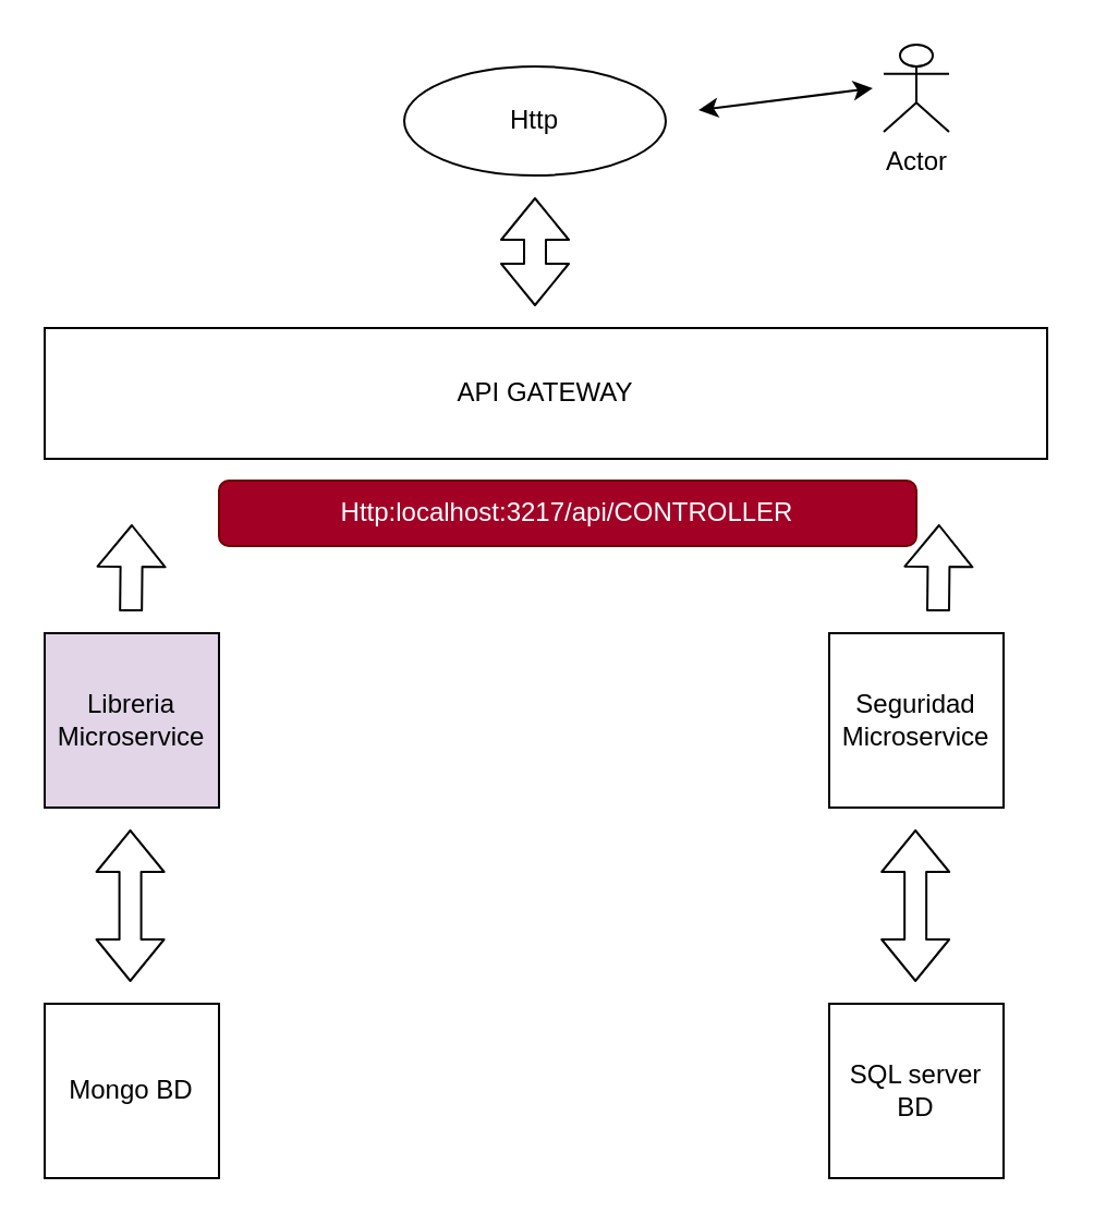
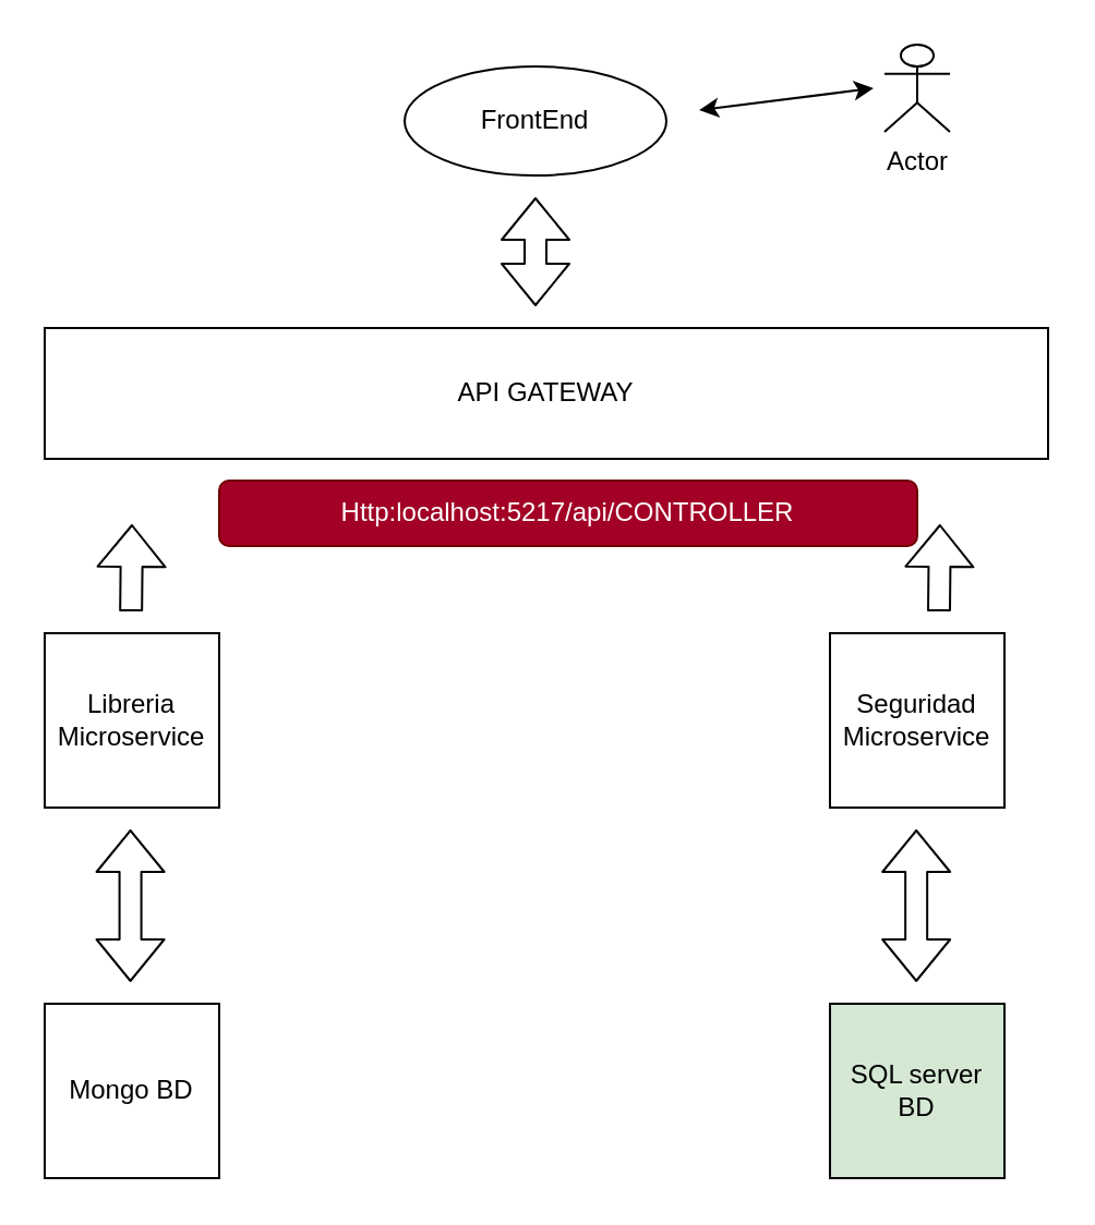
- <mxCell id="11" value="Http" style="ellipse;whiteSpace=wrap;html=1;" vertex="1" parent="1"><mxGeometry x="185" y="30" width="120" height="50" as="geometry" /></mxCell>
+ <mxCell id="11" value="FrontEnd" style="ellipse;whiteSpace=wrap;html=1;" vertex="1" parent="1"><mxGeometry x="185" y="30" width="120" height="50" as="geometry" /></mxCell>
- <mxCell id="15" value="Http:localhost:3217/api/CONTROLLER" style="text;html=1;strokeColor=#6F0000;fillColor=#a20025;align=center;verticalAlign=middle;whiteSpace=wrap;rounded=1;fontColor=#ffffff;gradientColor=none;shadow=0;glass=0;" vertex="1" parent="1"><mxGeometry x="100" y="220" width="320" height="30" as="geometry" /></mxCell>
+ <mxCell id="15" value="Http:localhost:5217/api/CONTROLLER" style="text;html=1;strokeColor=#6F0000;fillColor=#a20025;align=center;verticalAlign=middle;whiteSpace=wrap;rounded=1;fontColor=#ffffff;gradientColor=none;shadow=0;glass=0;" vertex="1" parent="1"><mxGeometry x="100" y="220" width="320" height="30" as="geometry" /></mxCell>
- <mxCell id="3" value="Libreria&lt;br&gt;Microservice" style="whiteSpace=wrap;html=1;aspect=fixed;fillColor=#e1d5e7;" vertex="1" parent="1"><mxGeometry x="20" y="290" width="80" height="80" as="geometry" /></mxCell>
+ <mxCell id="3" value="Libreria&lt;br&gt;Microservice" style="whiteSpace=wrap;html=1;aspect=fixed;" vertex="1" parent="1"><mxGeometry x="20" y="290" width="80" height="80" as="geometry" /></mxCell>
- <mxCell id="6" value="SQL server BD" style="whiteSpace=wrap;html=1;aspect=fixed;" vertex="1" parent="1"><mxGeometry x="380" y="460" width="80" height="80" as="geometry" /></mxCell>
+ <mxCell id="6" value="SQL server BD" style="whiteSpace=wrap;html=1;aspect=fixed;fillColor=#d5e8d4;" vertex="1" parent="1"><mxGeometry x="380" y="460" width="80" height="80" as="geometry" /></mxCell>
